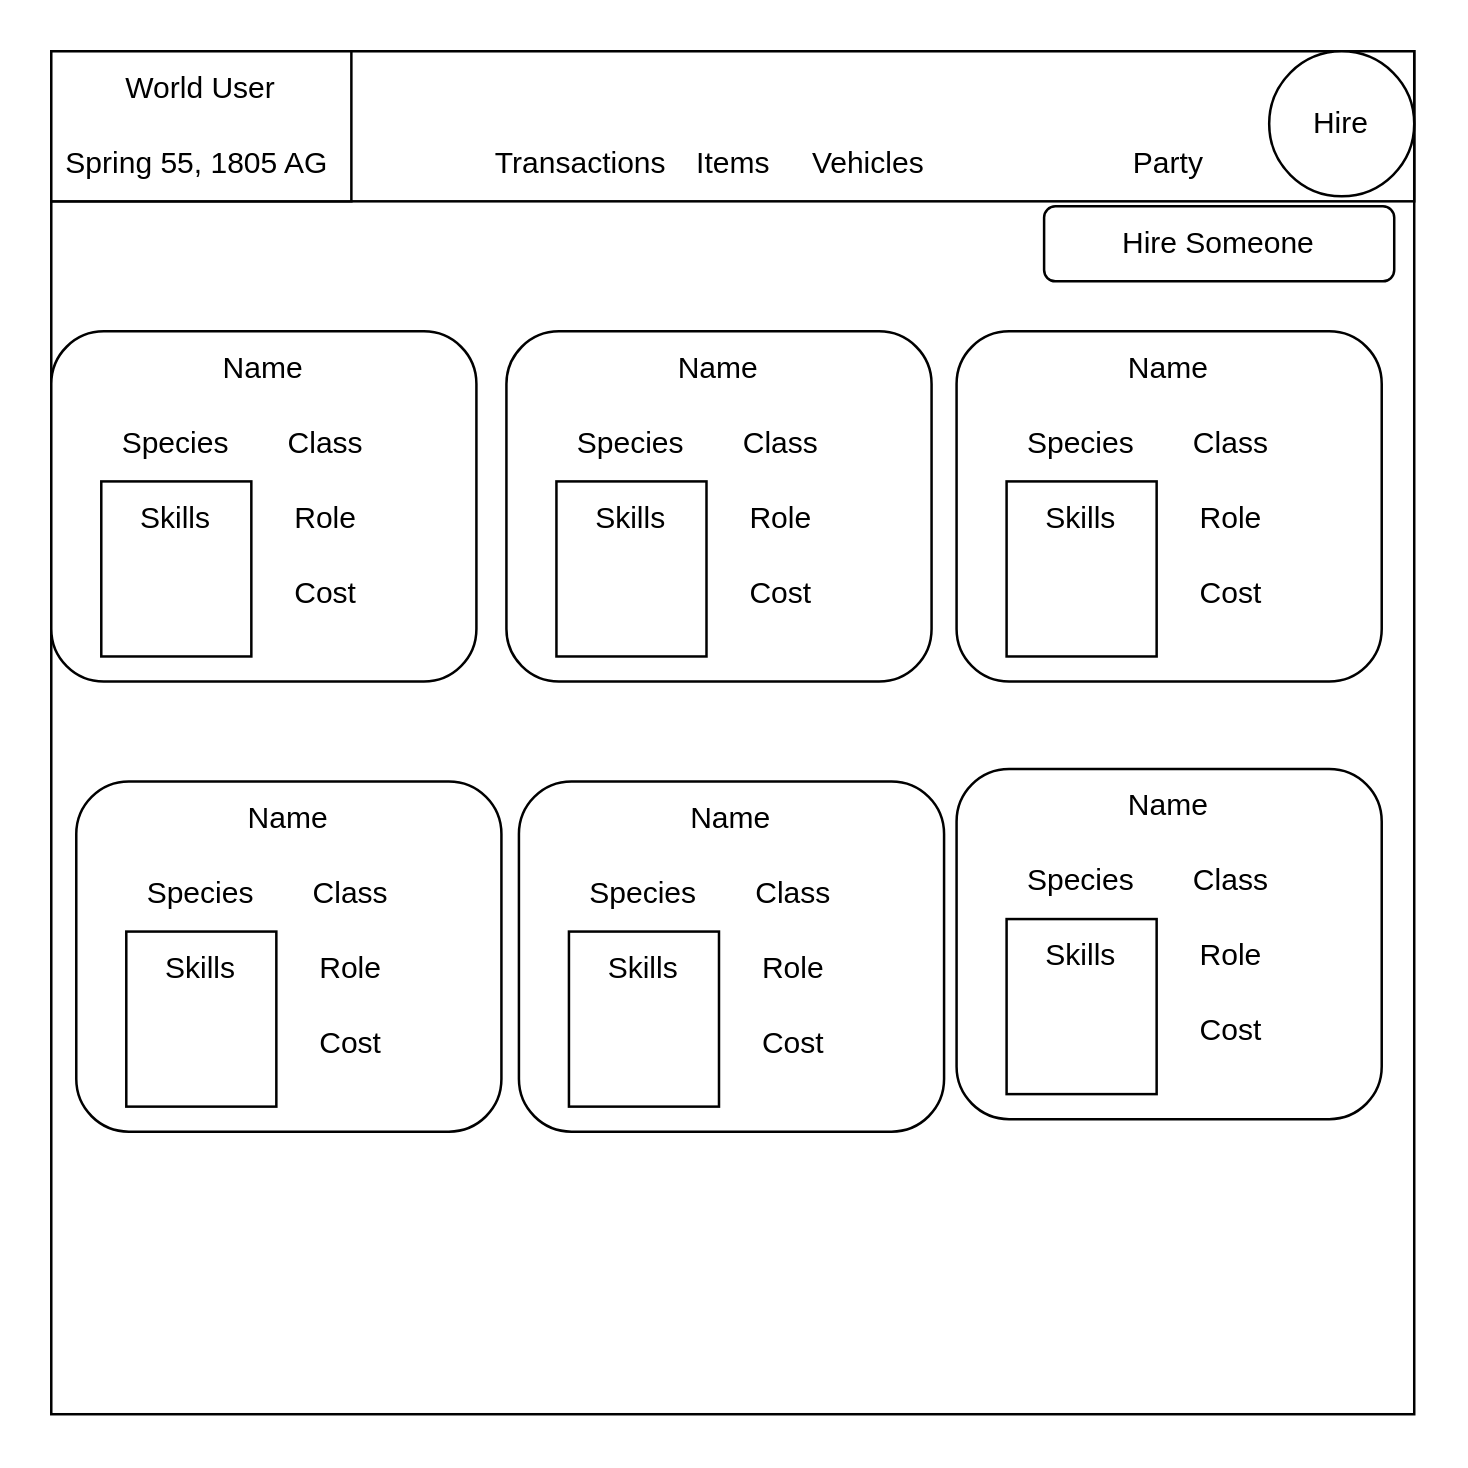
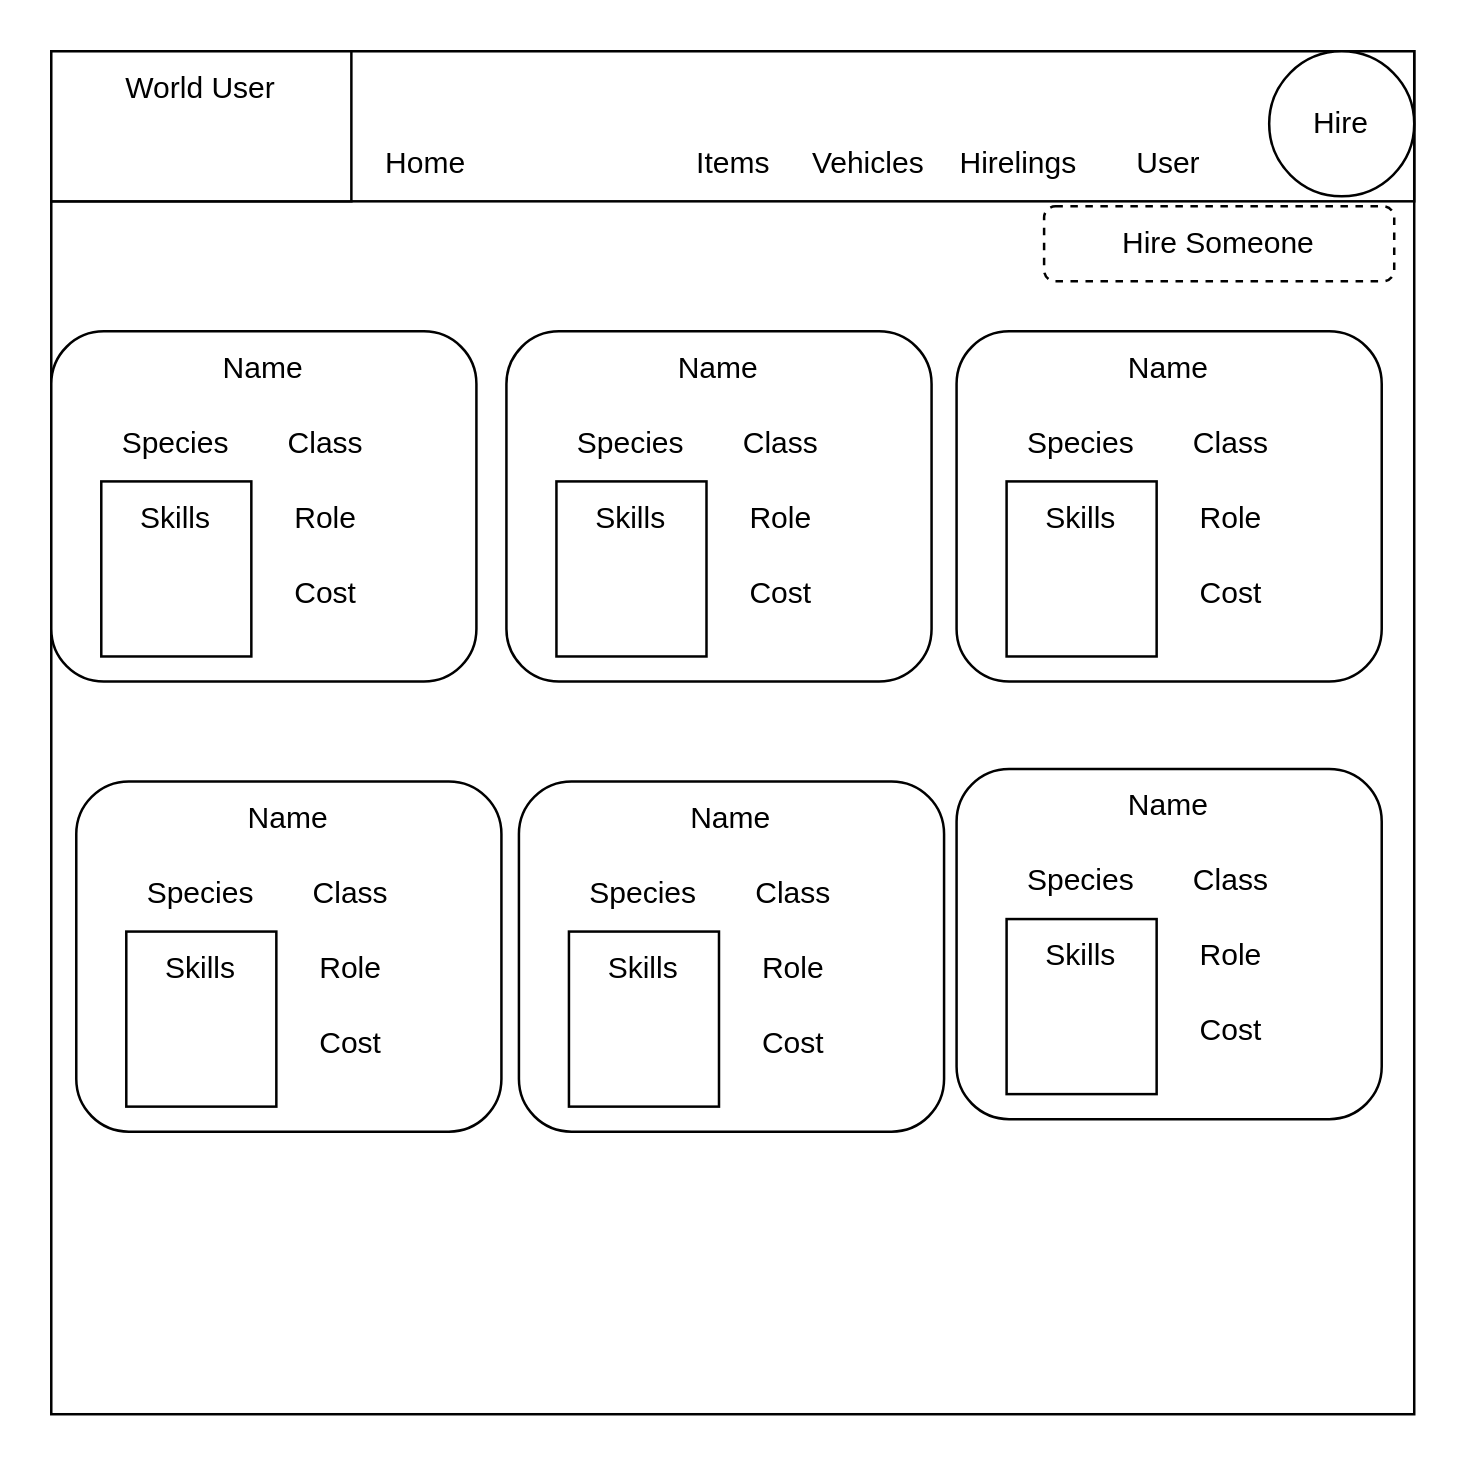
- <mxCell id="12" value="Spring 55, 1805 AG" style="text;html=1;align=center;verticalAlign=middle;whiteSpace=wrap;rounded=0;" parent="1" vertex="1"><mxGeometry x="20" y="50" width="117" height="30" as="geometry" /></mxCell>
+ <mxCell id="6" value="Home" style="text;html=1;align=center;verticalAlign=middle;whiteSpace=wrap;rounded=0;" parent="1" vertex="1"><mxGeometry x="140" y="50" width="60" height="30" as="geometry" /></mxCell>
- <mxCell id="7" value="Transactions" style="text;html=1;align=center;verticalAlign=middle;whiteSpace=wrap;rounded=0;" parent="1" vertex="1"><mxGeometry x="202" y="50" width="60" height="30" as="geometry" /></mxCell>
+ <mxCell id="13" value="Hirelings" style="text;html=1;align=center;verticalAlign=middle;whiteSpace=wrap;rounded=0;" parent="1" vertex="1"><mxGeometry x="377" y="50" width="60" height="30" as="geometry" /></mxCell>
- <mxCell id="14" value="Party" style="text;html=1;align=center;verticalAlign=middle;whiteSpace=wrap;rounded=0;" parent="1" vertex="1"><mxGeometry x="437" y="50" width="60" height="30" as="geometry" /></mxCell>
+ <mxCell id="14" value="User" style="text;html=1;align=center;verticalAlign=middle;whiteSpace=wrap;rounded=0;" parent="1" vertex="1"><mxGeometry x="437" y="50" width="60" height="30" as="geometry" /></mxCell>
- <mxCell id="5" value="Hire Someone" style="rounded=1;whiteSpace=wrap;html=1;" parent="1" vertex="1"><mxGeometry x="417" y="82" width="140" height="30" as="geometry" /></mxCell>
+ <mxCell id="5" value="Hire Someone" style="rounded=1;whiteSpace=wrap;html=1;dashed=1;" parent="1" vertex="1"><mxGeometry x="417" y="82" width="140" height="30" as="geometry" /></mxCell>
